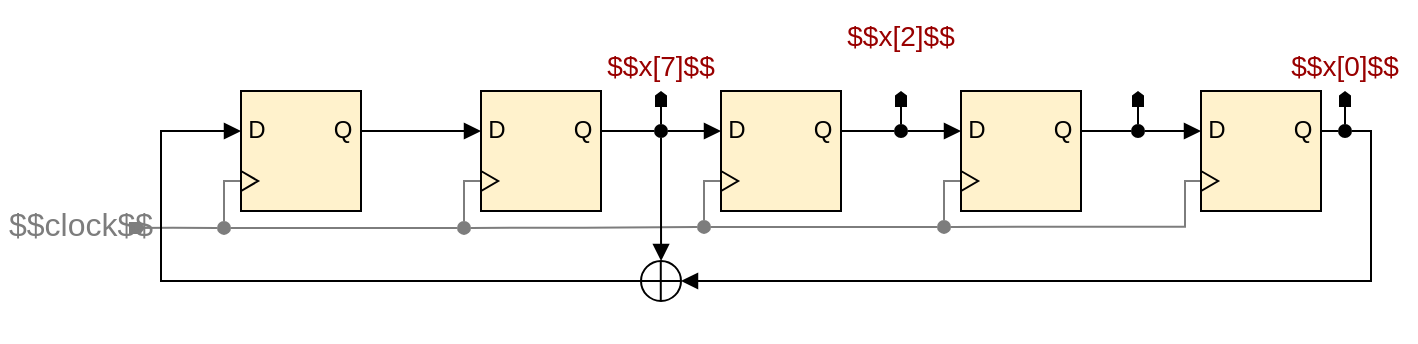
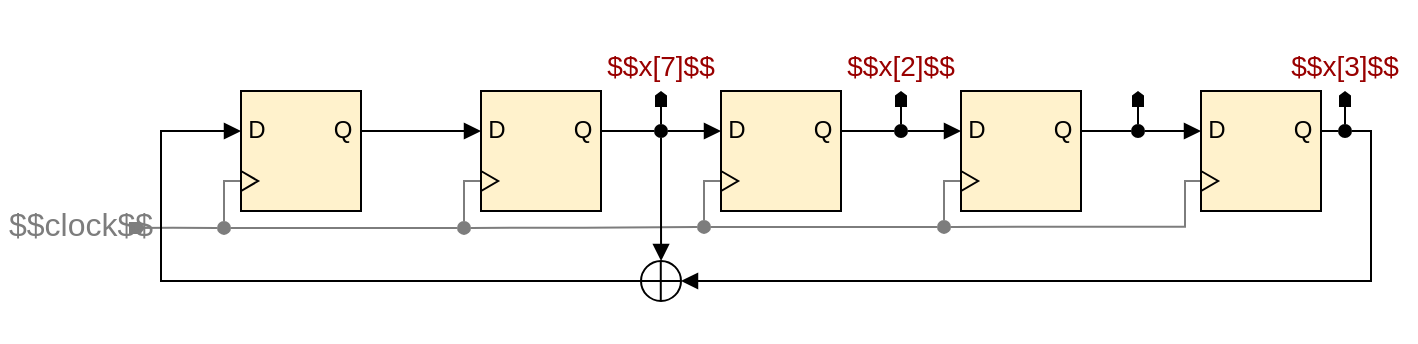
- <mxCell id="14" value="$$x[2]$$" style="text;strokeColor=none;fillColor=none;html=1;fontSize=14;fontStyle=0;verticalAlign=middle;align=center;fontColor=#990000;" parent="1" vertex="1"><mxGeometry x="430" y="5" width="40" height="25" as="geometry" /></mxCell>
+ <mxCell id="14" value="$$x[2]$$" style="text;strokeColor=none;fillColor=none;html=1;fontSize=14;fontStyle=0;verticalAlign=middle;align=center;fontColor=#990000;" parent="1" vertex="1"><mxGeometry x="430" y="20" width="40" height="25" as="geometry" /></mxCell>
- <mxCell id="29" value="$$x[0]$$" style="text;strokeColor=none;fillColor=none;html=1;fontSize=14;fontStyle=0;verticalAlign=middle;align=center;fontColor=#990000;" parent="1" vertex="1"><mxGeometry x="657" y="20" width="30" height="25" as="geometry" /></mxCell>
+ <mxCell id="29" value="$$x[3]$$" style="text;strokeColor=none;fillColor=none;html=1;fontSize=14;fontStyle=0;verticalAlign=middle;align=center;fontColor=#990000;" parent="1" vertex="1"><mxGeometry x="657" y="20" width="30" height="25" as="geometry" /></mxCell>
